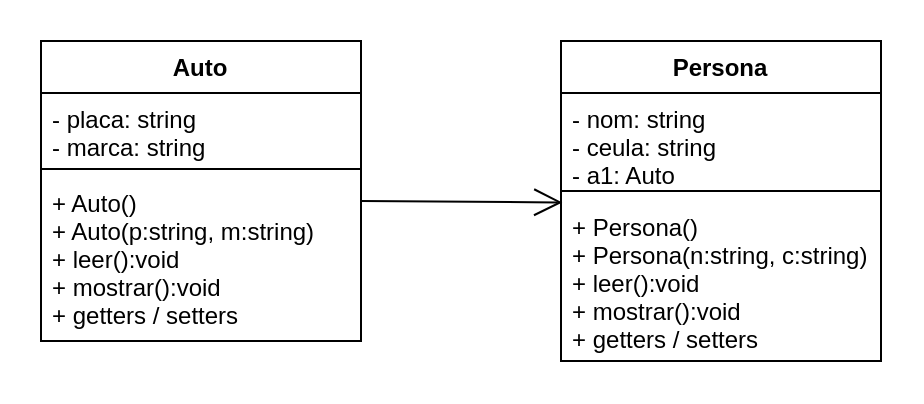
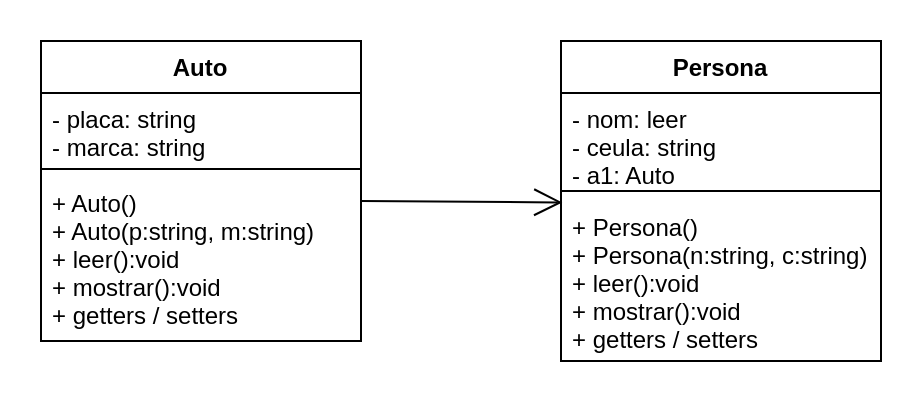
- <mxCell id="3" value="- nom: string&#10;- ceula: string&#10;- a1: Auto" style="text;strokeColor=none;fillColor=none;align=left;verticalAlign=top;spacingLeft=4;spacingRight=4;overflow=hidden;rotatable=0;points=[[0,0.5],[1,0.5]];portConstraint=eastwest;" parent="2" vertex="1"><mxGeometry y="26" width="160" height="44" as="geometry" /></mxCell>
+ <mxCell id="3" value="- nom: leer&#10;- ceula: string&#10;- a1: Auto" style="text;strokeColor=none;fillColor=none;align=left;verticalAlign=top;spacingLeft=4;spacingRight=4;overflow=hidden;rotatable=0;points=[[0,0.5],[1,0.5]];portConstraint=eastwest;" parent="2" vertex="1"><mxGeometry y="26" width="160" height="44" as="geometry" /></mxCell>
